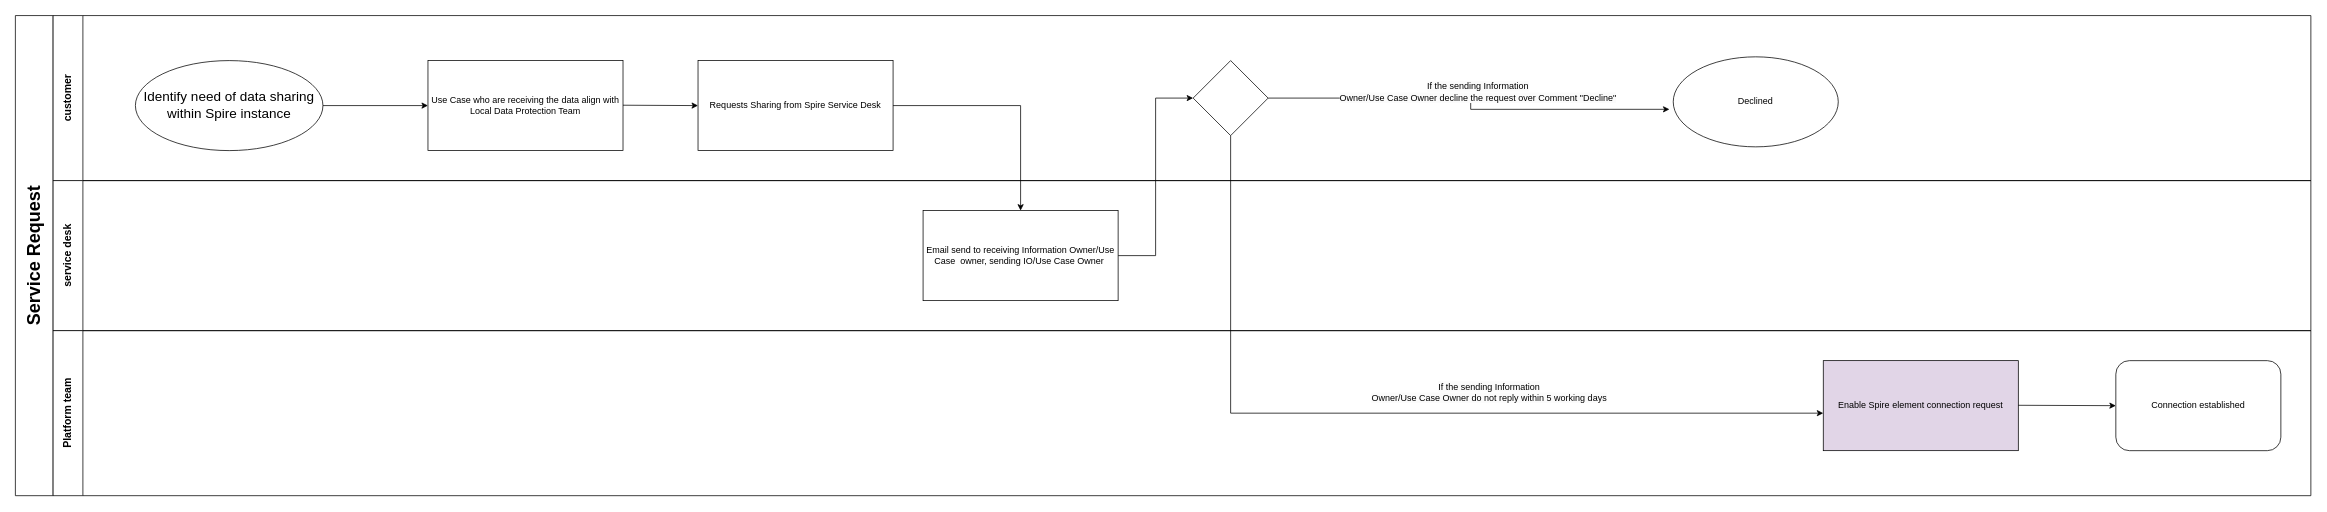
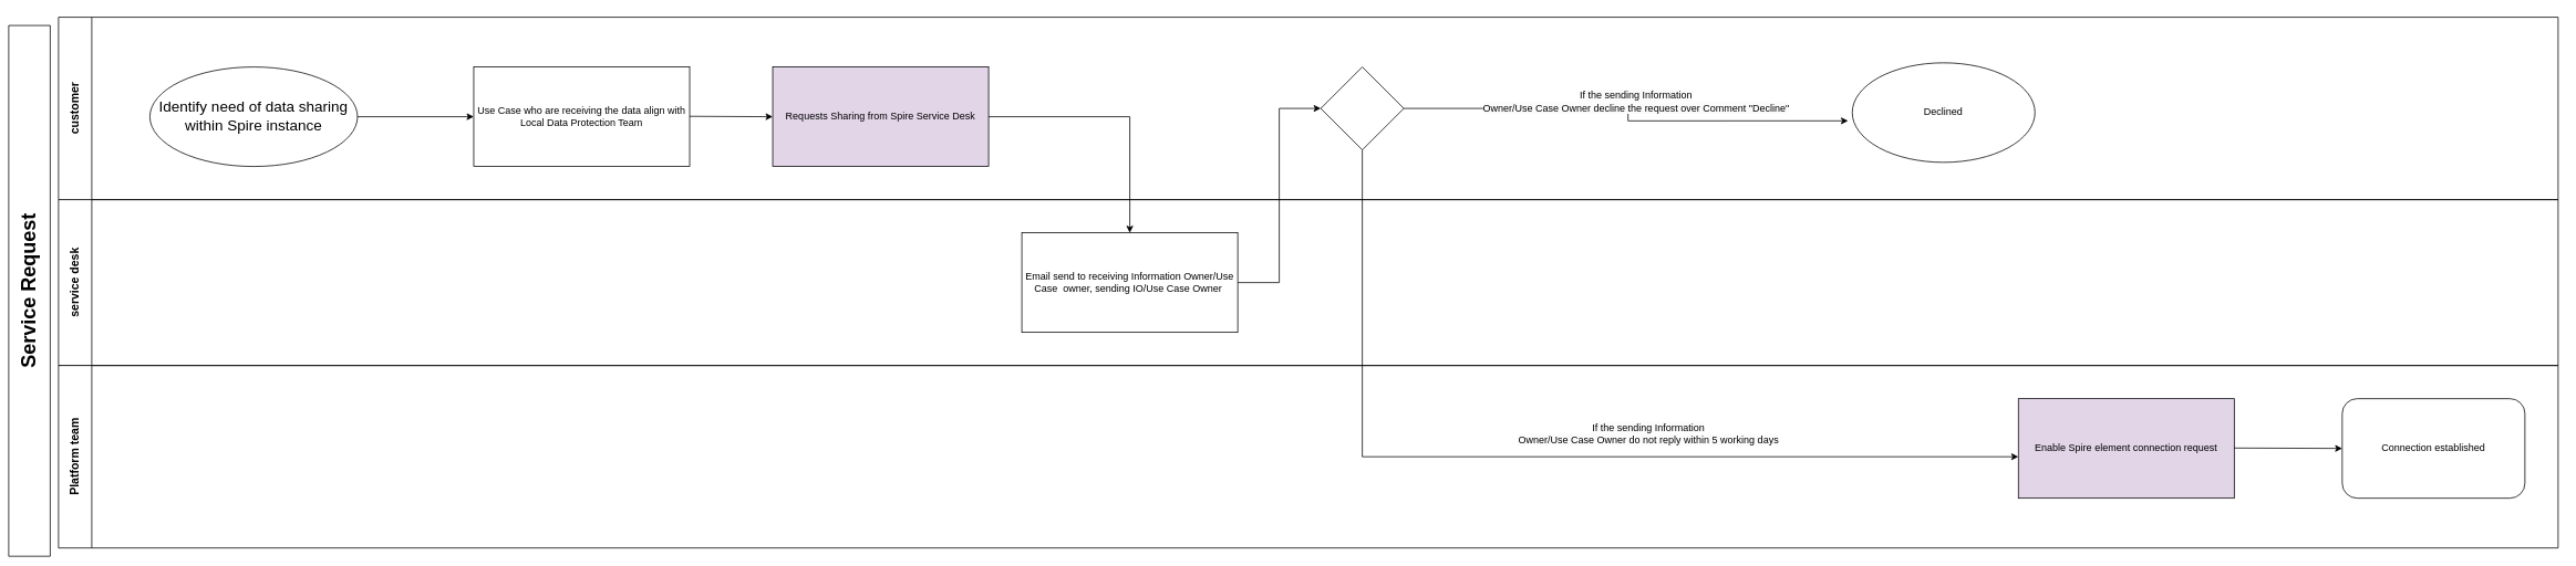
- <mxCell id="4" value="Requests Sharing from Spire Service Desk" style="rounded=0;whiteSpace=wrap;html=1;" parent="1" vertex="1"><mxGeometry x="930" y="80" width="260" height="120" as="geometry" /></mxCell>
+ <mxCell id="4" value="Requests Sharing from Spire Service Desk" style="rounded=0;whiteSpace=wrap;html=1;fillColor=#e1d5e7;" parent="1" vertex="1"><mxGeometry x="930" y="80" width="260" height="120" as="geometry" /></mxCell>
- <mxCell id="22" value="&lt;font style=&quot;font-size: 24px;&quot;&gt;Service Request&lt;/font&gt;" style="swimlane;horizontal=0;whiteSpace=wrap;html=1;startSize=60;" parent="1" vertex="1"><mxGeometry x="20" y="20" width="50" height="640" as="geometry" /></mxCell>
+ <mxCell id="22" value="&lt;font style=&quot;font-size: 24px;&quot;&gt;Service Request&lt;/font&gt;" style="swimlane;horizontal=0;whiteSpace=wrap;html=1;startSize=60;" parent="1" vertex="1"><mxGeometry x="10" y="30" width="50" height="640" as="geometry" /></mxCell>
